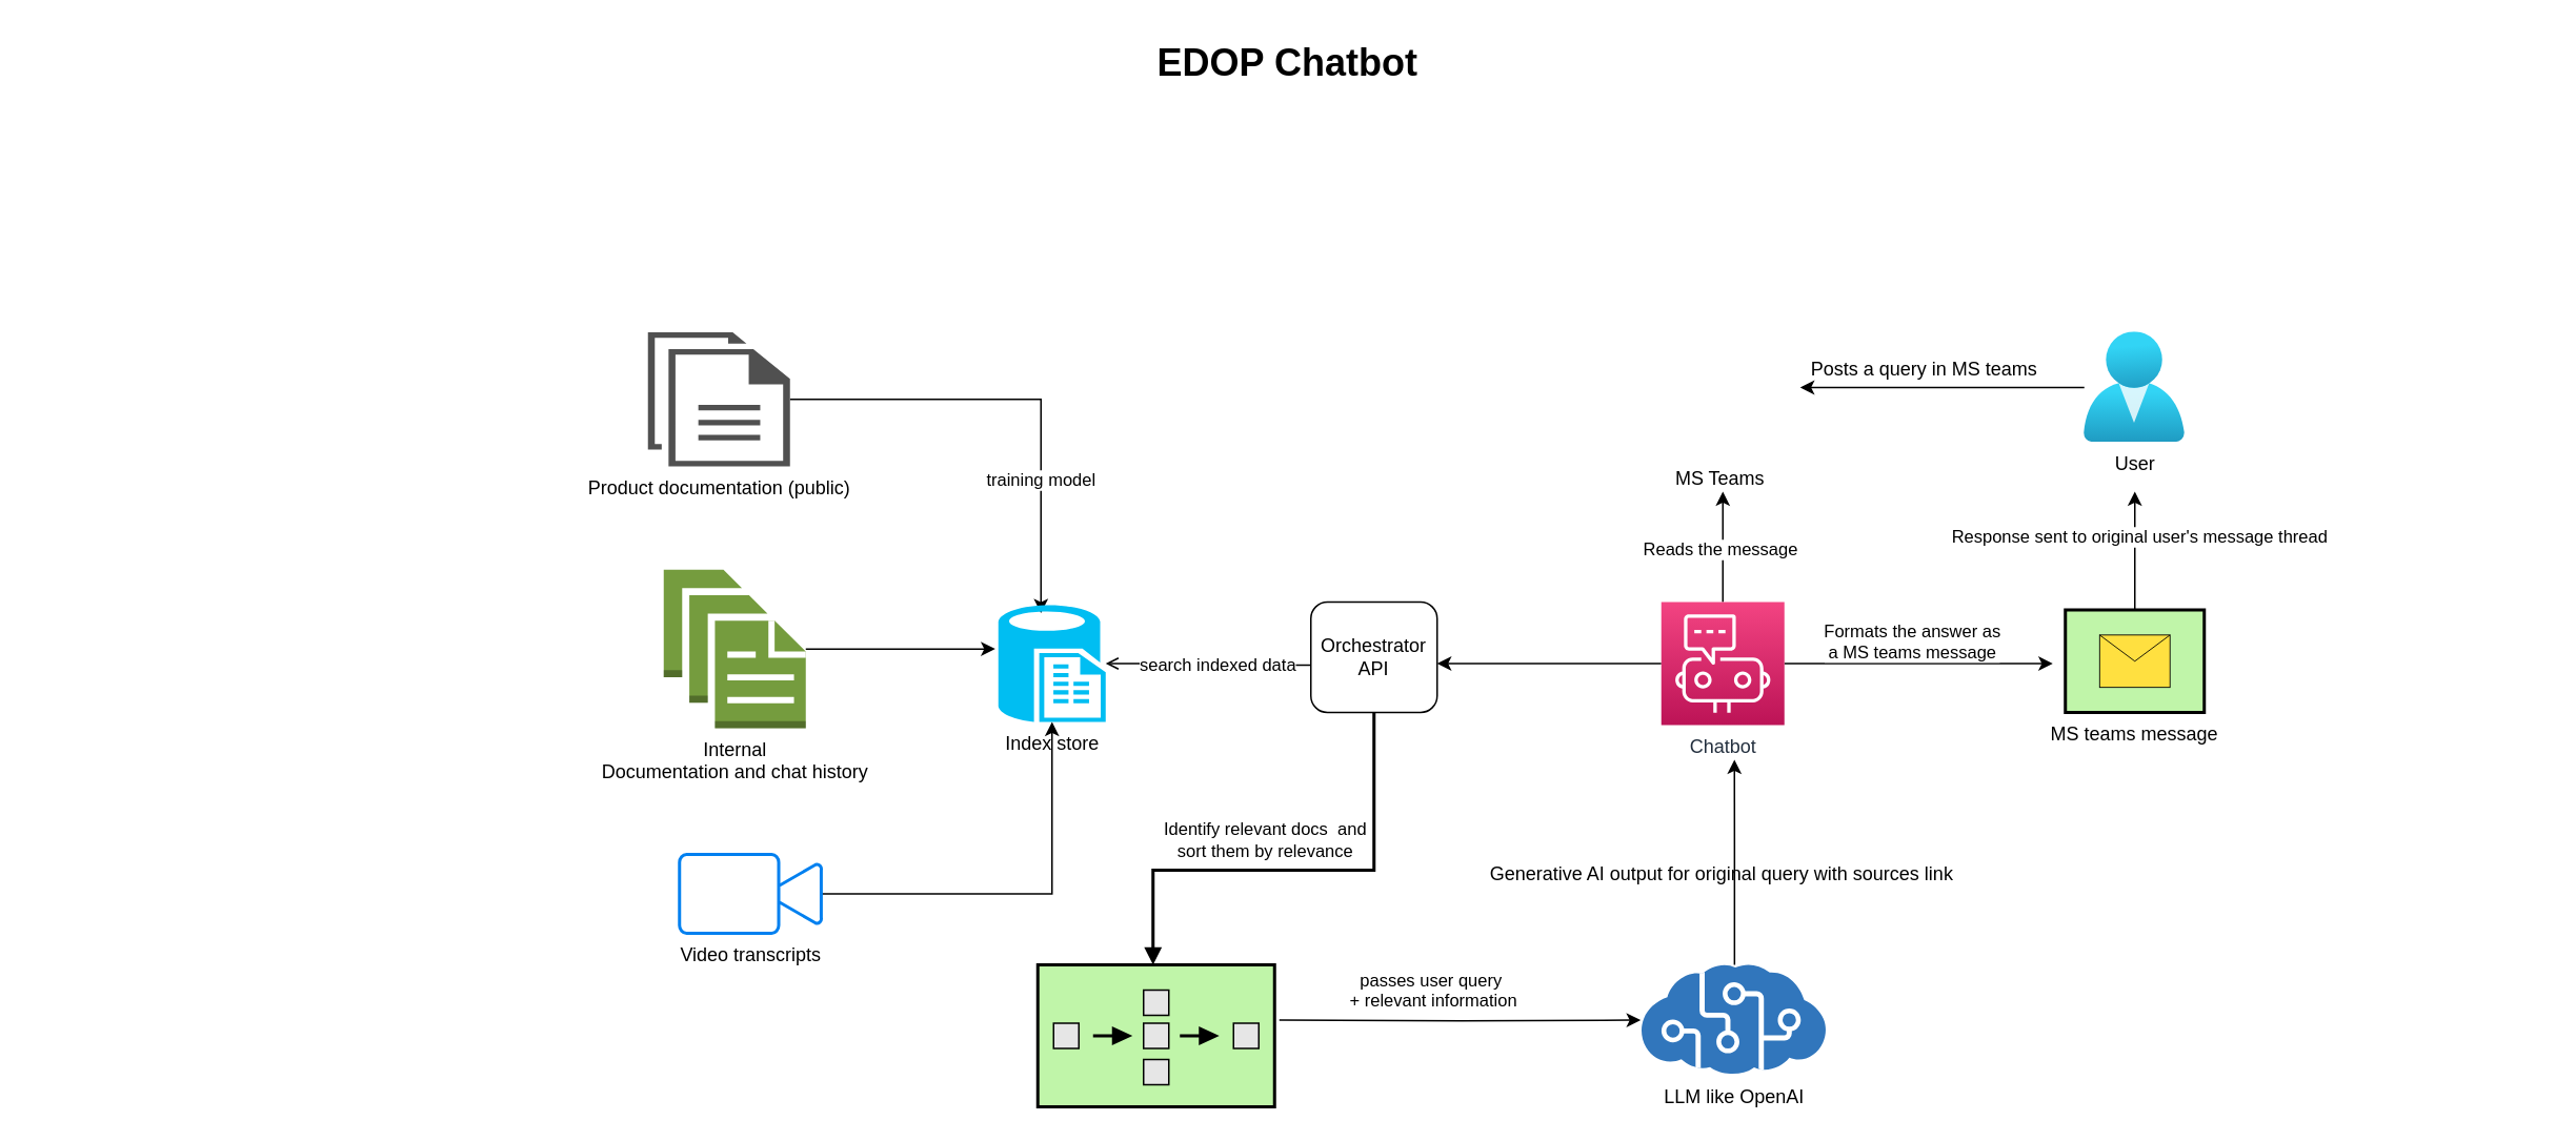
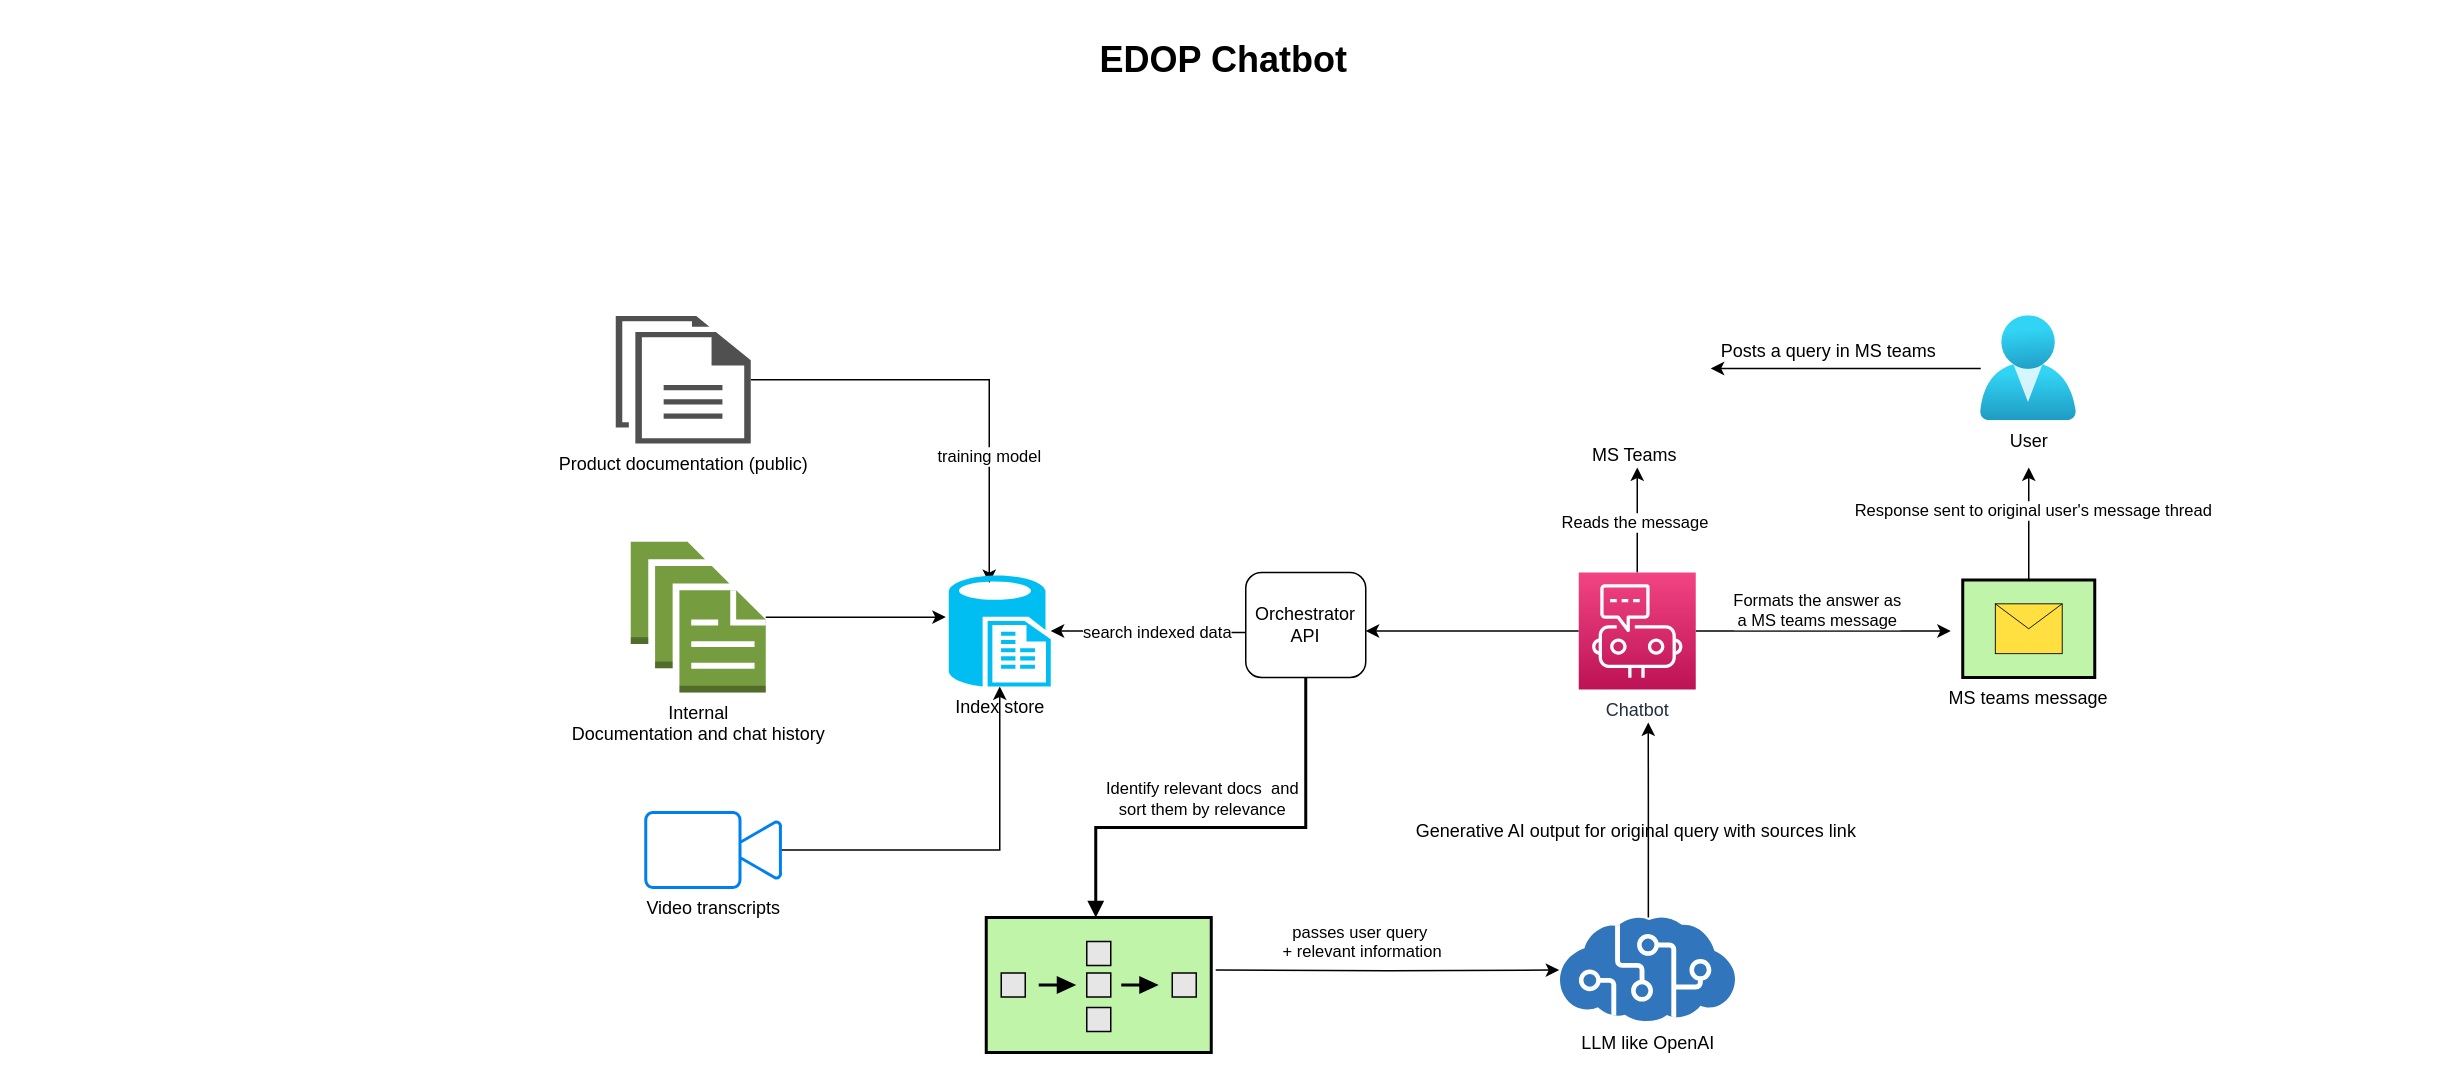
- <mxCell id="24" style="edgeStyle=orthogonalEdgeStyle;rounded=0;orthogonalLoop=1;jettySize=auto;html=1;endArrow=open;" edge="1" parent="1" source="16" target="26"><mxGeometry relative="1" as="geometry"><mxPoint x="800" y="421" as="sourcePoint" /><Array as="points"><mxPoint x="750" y="421" /><mxPoint x="750" y="420" /></Array></mxGeometry></mxCell>
+ <mxCell id="24" style="edgeStyle=orthogonalEdgeStyle;rounded=0;orthogonalLoop=1;jettySize=auto;html=1;" edge="1" parent="1" source="16" target="26"><mxGeometry relative="1" as="geometry"><mxPoint x="800" y="421" as="sourcePoint" /><Array as="points"><mxPoint x="750" y="421" /><mxPoint x="750" y="420" /></Array></mxGeometry></mxCell>
